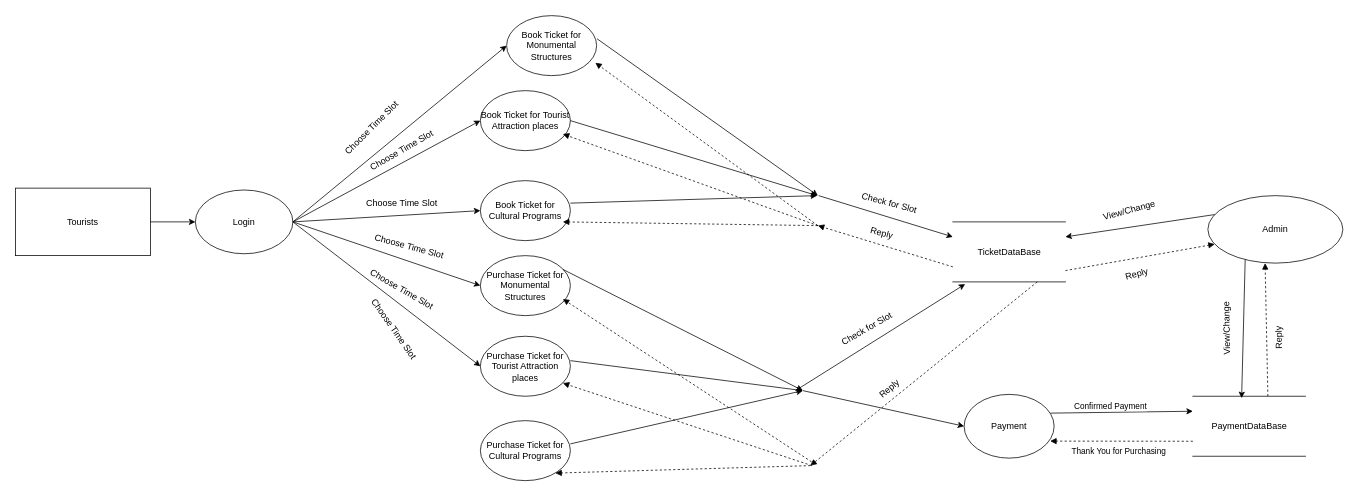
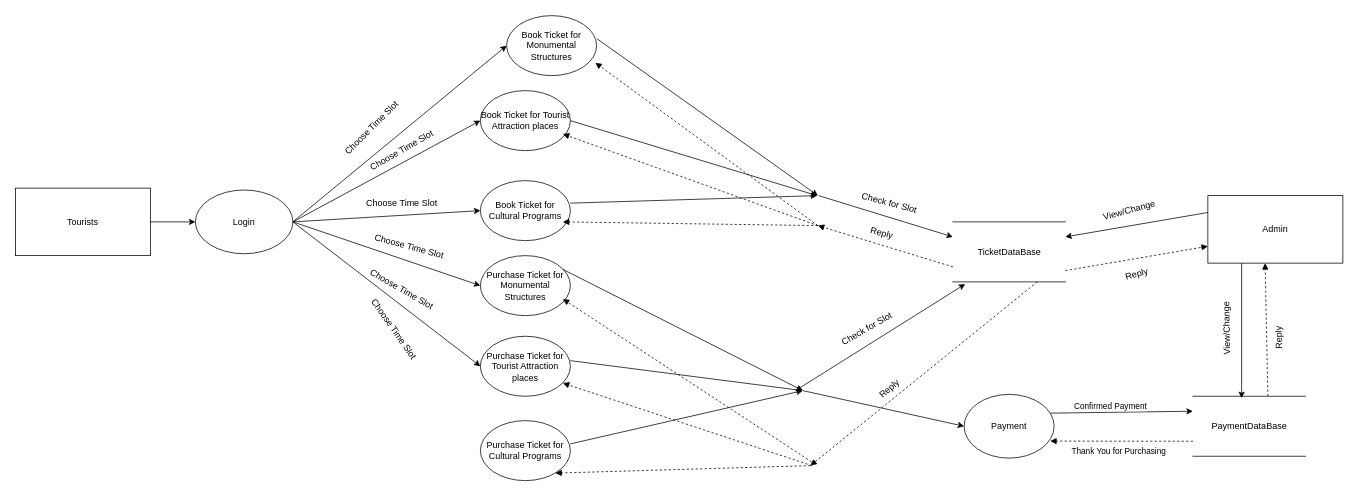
- <mxCell id="12" value="Admin" style="ellipse;whiteSpace=wrap;html=1;" vertex="1" parent="1"><mxGeometry x="1610" y="260" width="180" height="90" as="geometry" /></mxCell>
+ <mxCell id="12" value="Admin" style="rounded=0;whiteSpace=wrap;html=1;" vertex="1" parent="1"><mxGeometry x="1610" y="260" width="180" height="90" as="geometry" /></mxCell>
